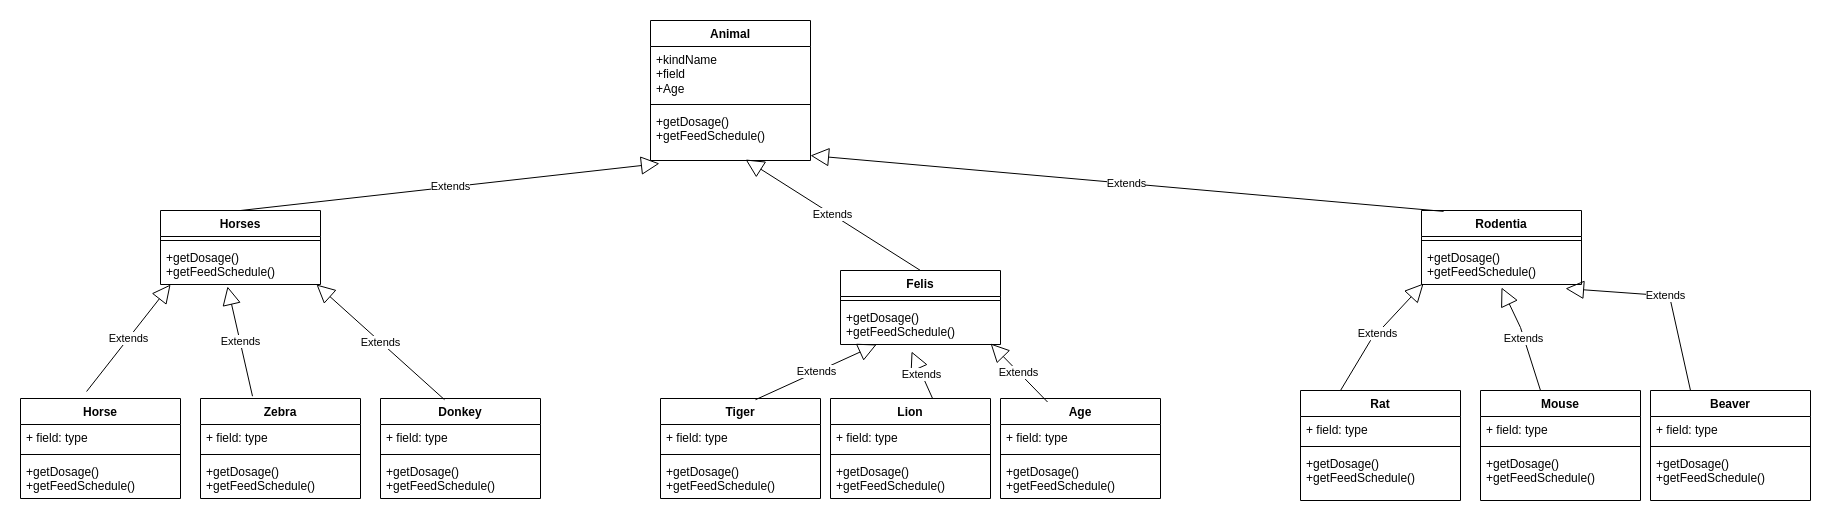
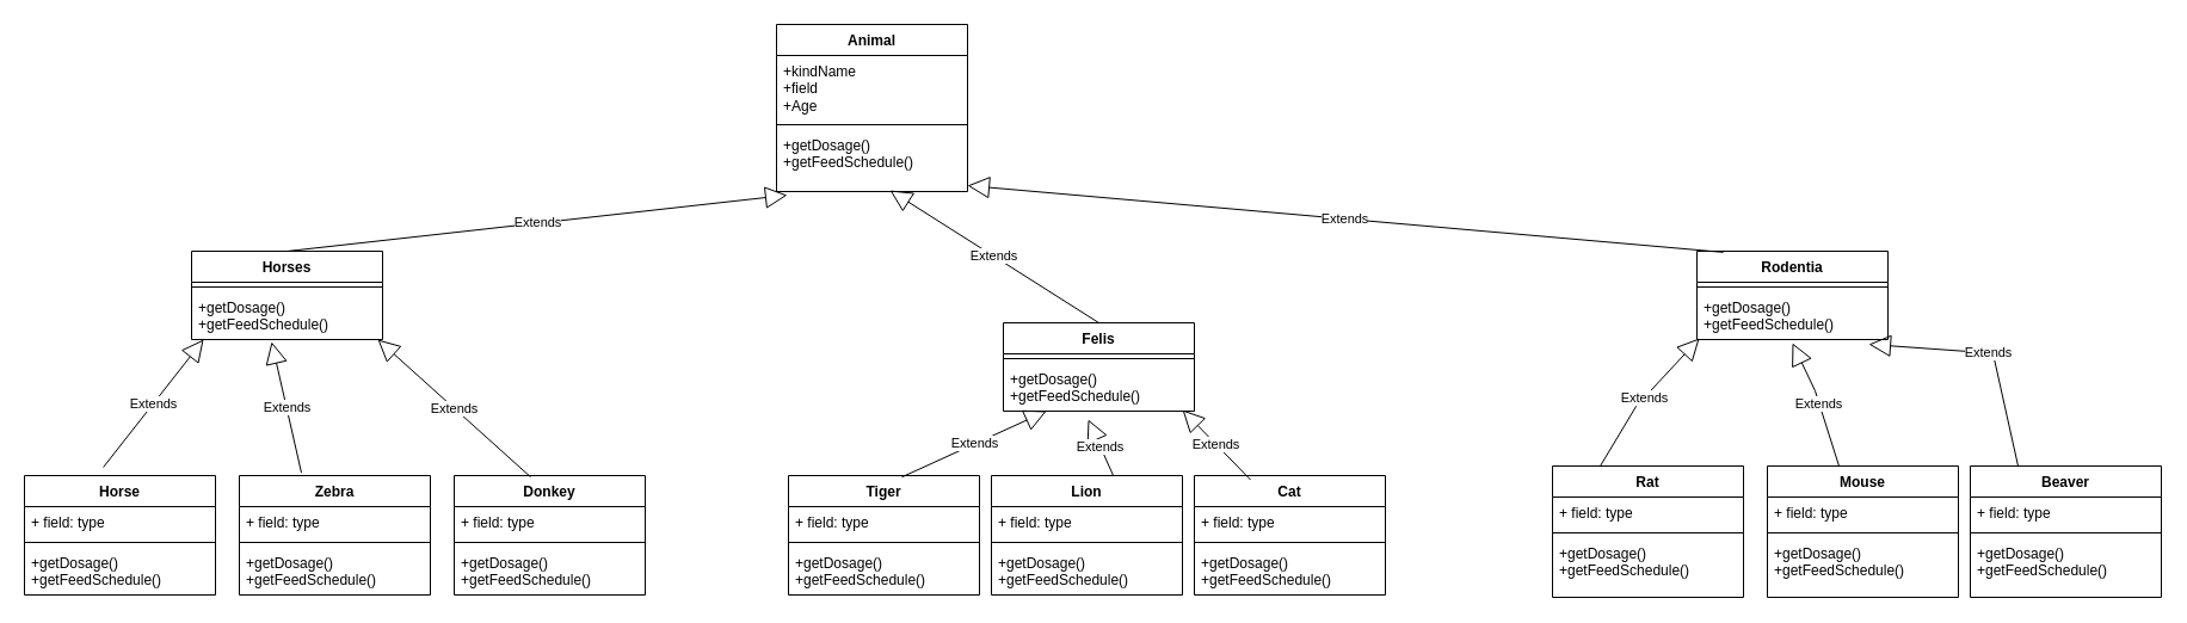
- <mxCell id="38" value="Age" style="swimlane;fontStyle=1;align=center;verticalAlign=top;childLayout=stackLayout;horizontal=1;startSize=26;horizontalStack=0;resizeParent=1;resizeParentMax=0;resizeLast=0;collapsible=1;marginBottom=0;whiteSpace=wrap;html=1;" vertex="1" parent="1"><mxGeometry x="1000" y="398" width="160" height="100" as="geometry" /></mxCell>
+ <mxCell id="38" value="Cat" style="swimlane;fontStyle=1;align=center;verticalAlign=top;childLayout=stackLayout;horizontal=1;startSize=26;horizontalStack=0;resizeParent=1;resizeParentMax=0;resizeLast=0;collapsible=1;marginBottom=0;whiteSpace=wrap;html=1;" vertex="1" parent="1"><mxGeometry x="1000" y="398" width="160" height="100" as="geometry" /></mxCell>
